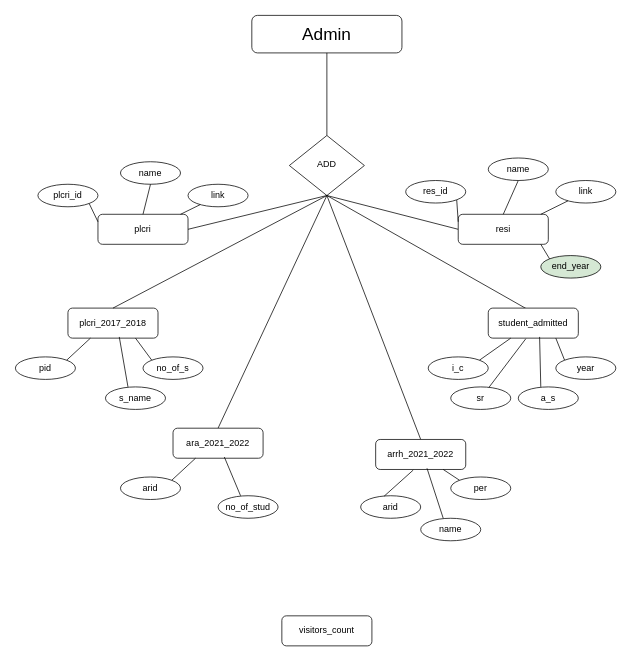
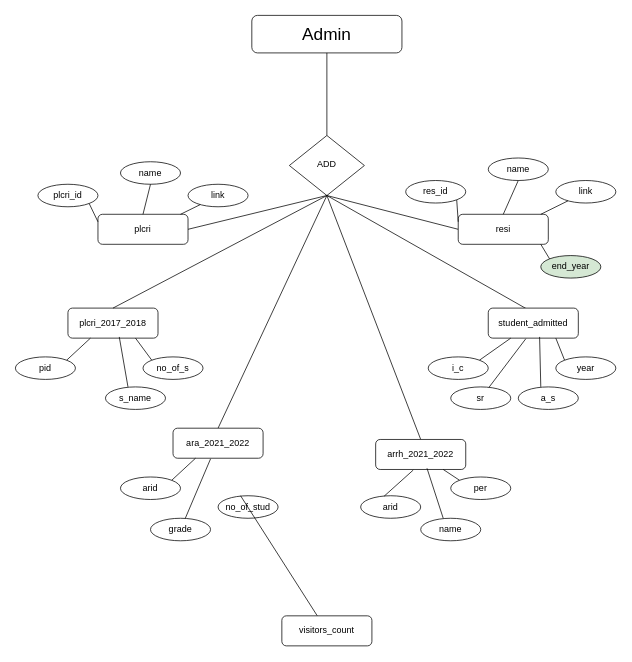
- <mxCell id="47" value="" style="endArrow=none;html=1;rounded=0;exitX=0.375;exitY=0;exitDx=0;exitDy=0;exitPerimeter=0;entryX=0.57;entryY=0.96;entryDx=0;entryDy=0;entryPerimeter=0;" edge="1" source="46" target="41" parent="1"><mxGeometry width="50" height="50" relative="1" as="geometry"><mxPoint x="520" y="545" as="sourcePoint" /><mxPoint x="300" y="615" as="targetPoint" /></mxGeometry></mxCell>
+ <mxCell id="47" value="" style="endArrow=none;html=1;rounded=0;exitX=0.375;exitY=0;exitDx=0;exitDy=0;exitPerimeter=0;" edge="1" source="46" target="55" parent="1"><mxGeometry width="50" height="50" relative="1" as="geometry"><mxPoint x="520" y="545" as="sourcePoint" /><mxPoint x="300" y="615" as="targetPoint" /></mxGeometry></mxCell>
+ <mxCell id="45" value="" style="endArrow=none;html=1;rounded=0;entryX=0.417;entryY=1.02;entryDx=0;entryDy=0;entryPerimeter=0;" edge="1" source="42" target="41" parent="1"><mxGeometry width="50" height="50" relative="1" as="geometry"><mxPoint x="157.057" y="697.348" as="sourcePoint" /><mxPoint x="187.057" y="637.348" as="targetPoint" /></mxGeometry></mxCell>
+ <mxCell id="42" value="grade" style="ellipse;whiteSpace=wrap;html=1;flipV=0;flipH=0;direction=east;" vertex="1" parent="1"><mxGeometry x="200" y="690" width="80" height="30" as="geometry" /></mxCell>
